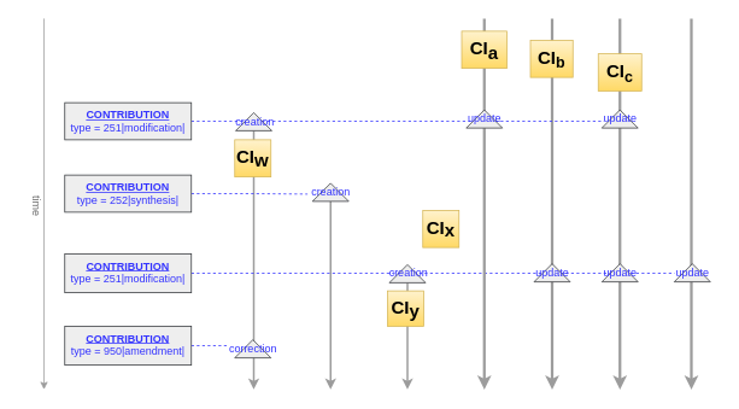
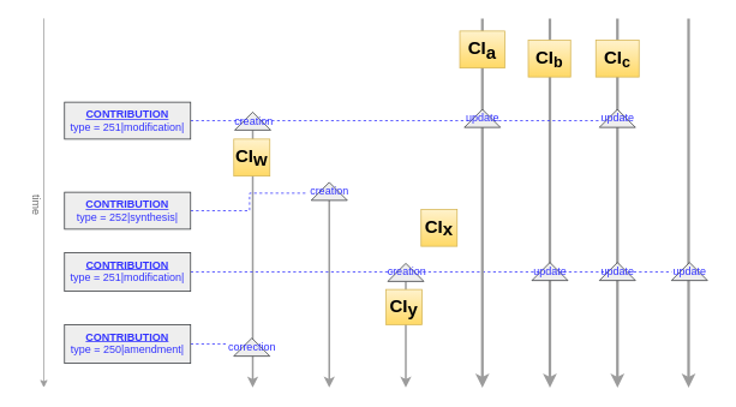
- <mxCell id="15" value="&lt;span style=&quot;font-size: 20px&quot;&gt;CI&lt;sub&gt;c&lt;/sub&gt;&lt;/span&gt;" style="rounded=0;whiteSpace=wrap;html=1;fontSize=14;fillColor=#fff2cc;strokeColor=#d6b656;verticalAlign=top;gradientColor=#ffd966;fontStyle=1;" parent="1" vertex="1"><mxGeometry x="661" y="59" width="48" height="41" as="geometry" /></mxCell>
+ <mxCell id="15" value="&lt;span style=&quot;font-size: 20px&quot;&gt;CI&lt;sub&gt;c&lt;/sub&gt;&lt;/span&gt;" style="rounded=0;whiteSpace=wrap;html=1;fontSize=14;fillColor=#fff2cc;strokeColor=#d6b656;verticalAlign=top;gradientColor=#ffd966;fontStyle=1;" parent="1" vertex="1"><mxGeometry x="661" y="44" width="48" height="41" as="geometry" /></mxCell>
- <mxCell id="20" value="&lt;font color=&quot;#3333ff&quot;&gt;&lt;b style=&quot;font-size: 12px&quot;&gt;&lt;u style=&quot;font-size: 12px&quot;&gt;CONTRIBUTION&lt;/u&gt;&lt;/b&gt;&lt;br style=&quot;font-size: 12px&quot;&gt;type = 252|synthesis|&lt;br style=&quot;font-size: 12px&quot;&gt;&lt;/font&gt;" style="rounded=0;whiteSpace=wrap;html=1;fontSize=12;fillColor=#eeeeee;strokeColor=#36393d;verticalAlign=top;" parent="1" vertex="1"><mxGeometry x="71" y="193" width="140" height="41" as="geometry" /></mxCell>
+ <mxCell id="20" value="&lt;font color=&quot;#3333ff&quot;&gt;&lt;b style=&quot;font-size: 12px&quot;&gt;&lt;u style=&quot;font-size: 12px&quot;&gt;CONTRIBUTION&lt;/u&gt;&lt;/b&gt;&lt;br style=&quot;font-size: 12px&quot;&gt;type = 252|synthesis|&lt;br style=&quot;font-size: 12px&quot;&gt;&lt;/font&gt;" style="rounded=0;whiteSpace=wrap;html=1;fontSize=12;fillColor=#eeeeee;strokeColor=#36393d;verticalAlign=top;" parent="1" vertex="1"><mxGeometry x="71" y="213" width="140" height="41" as="geometry" /></mxCell>
- <mxCell id="22" value="&lt;font color=&quot;#3333ff&quot;&gt;&lt;b style=&quot;font-size: 12px&quot;&gt;&lt;u style=&quot;font-size: 12px&quot;&gt;CONTRIBUTION&lt;/u&gt;&lt;/b&gt;&lt;br style=&quot;font-size: 12px&quot;&gt;type = 950|amendment|&lt;br style=&quot;font-size: 12px&quot;&gt;&lt;/font&gt;" style="rounded=0;whiteSpace=wrap;html=1;fontSize=12;fillColor=#eeeeee;strokeColor=#36393d;verticalAlign=top;" parent="1" vertex="1"><mxGeometry x="71" y="360" width="140" height="43" as="geometry" /></mxCell>
+ <mxCell id="22" value="&lt;font color=&quot;#3333ff&quot;&gt;&lt;b style=&quot;font-size: 12px&quot;&gt;&lt;u style=&quot;font-size: 12px&quot;&gt;CONTRIBUTION&lt;/u&gt;&lt;/b&gt;&lt;br style=&quot;font-size: 12px&quot;&gt;type = 250|amendment|&lt;br style=&quot;font-size: 12px&quot;&gt;&lt;/font&gt;" style="rounded=0;whiteSpace=wrap;html=1;fontSize=12;fillColor=#eeeeee;strokeColor=#36393d;verticalAlign=top;" parent="1" vertex="1"><mxGeometry x="71" y="360" width="140" height="43" as="geometry" /></mxCell>
